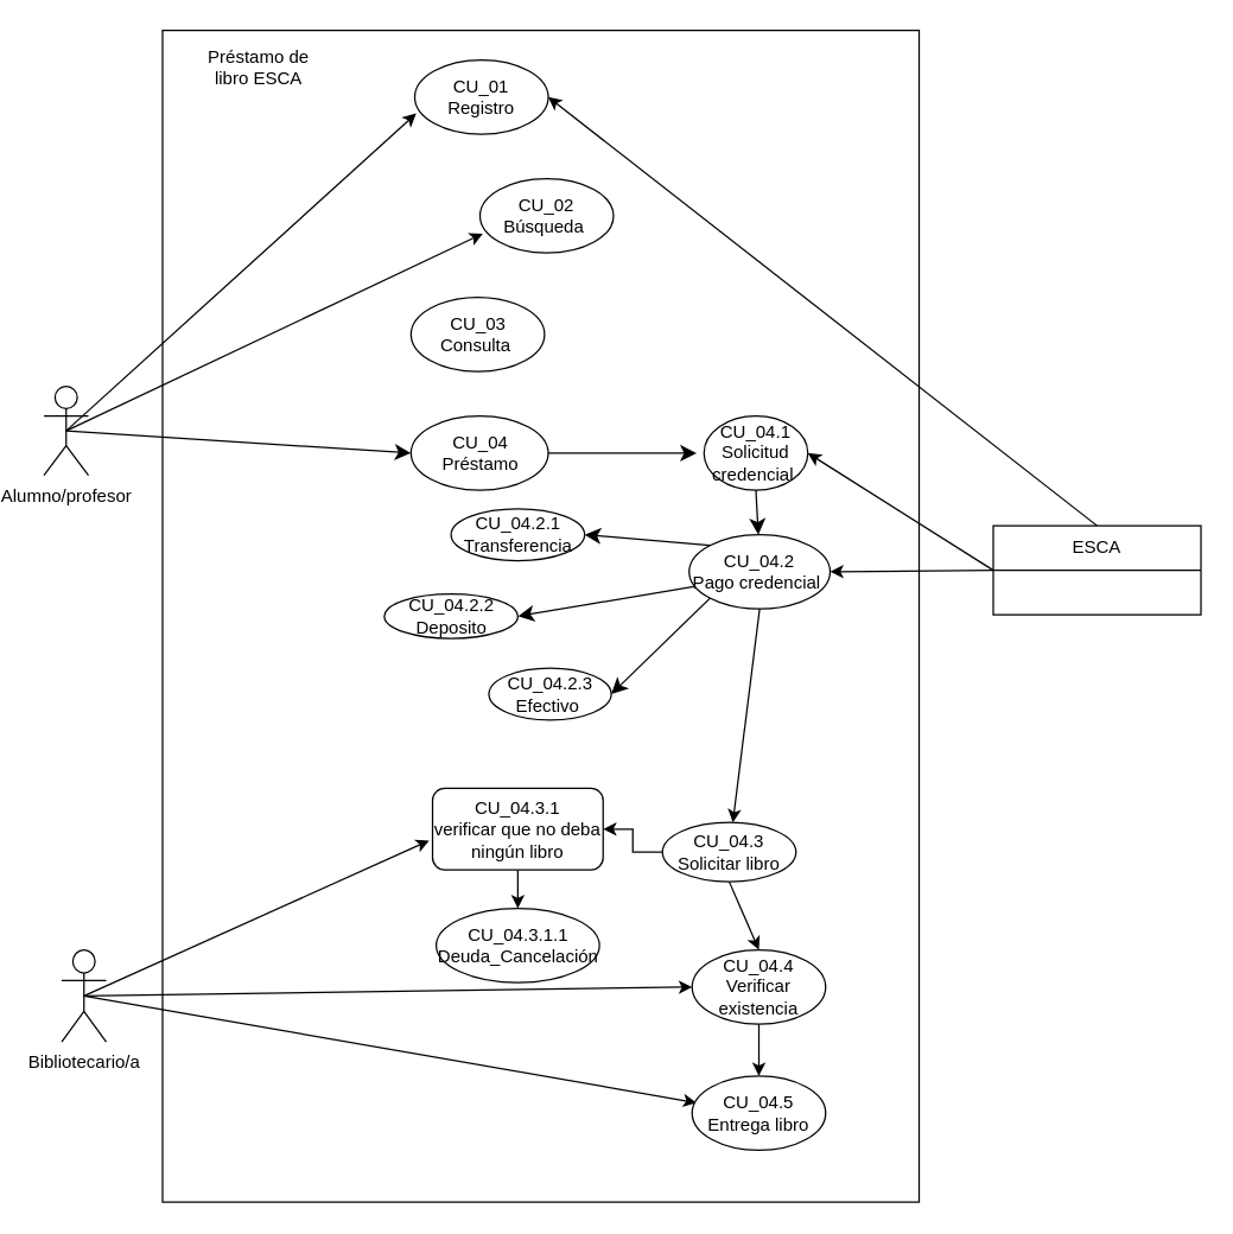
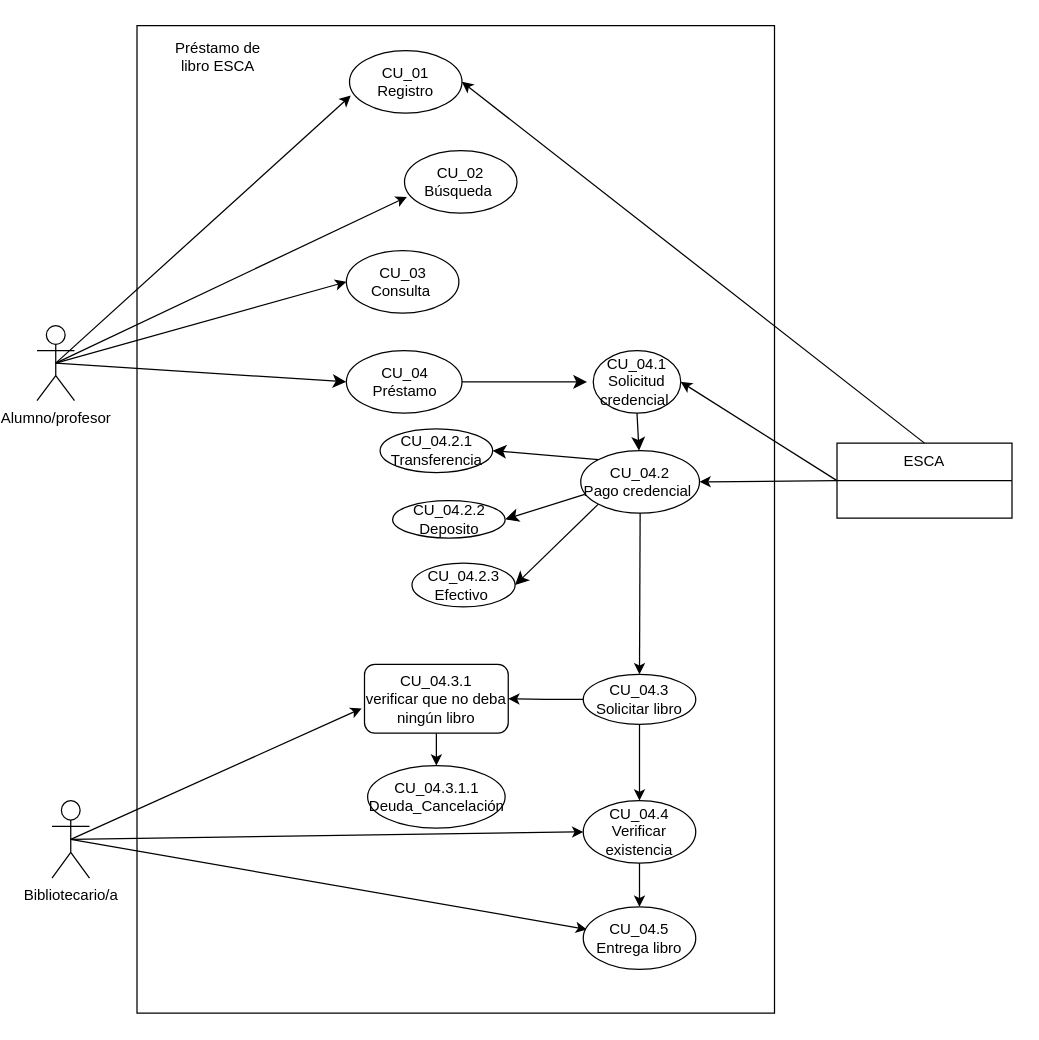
+ <mxCell id="11" value="" style="endArrow=classic;html=1;rounded=0;entryX=0;entryY=0.5;entryDx=0;entryDy=0;exitX=0.5;exitY=0.5;exitDx=0;exitDy=0;exitPerimeter=0;" edge="1" parent="1" source="5" target="9"><mxGeometry width="50" height="50" relative="1" as="geometry"><mxPoint x="120" y="370" as="sourcePoint" /><mxPoint x="170" y="320" as="targetPoint" /></mxGeometry></mxCell>
- <mxCell id="28" value="CU_04.2.2&lt;br&gt;Deposito" style="ellipse;whiteSpace=wrap;html=1;" vertex="1" parent="1"><mxGeometry x="249.5" y="400" width="90" height="30" as="geometry" /></mxCell>
+ <mxCell id="28" value="CU_04.2.2&lt;br&gt;Deposito" style="ellipse;whiteSpace=wrap;html=1;" vertex="1" parent="1"><mxGeometry x="304.5" y="400" width="90" height="30" as="geometry" /></mxCell>
- <mxCell id="18" value="CU_04.3&lt;br&gt;Solicitar libro" style="ellipse;whiteSpace=wrap;html=1;" vertex="1" parent="1"><mxGeometry x="437" y="554" width="90" height="40" as="geometry" /></mxCell>
+ <mxCell id="18" value="CU_04.3&lt;br&gt;Solicitar libro" style="ellipse;whiteSpace=wrap;html=1;" vertex="1" parent="1"><mxGeometry x="457" y="539" width="90" height="40" as="geometry" /></mxCell>
